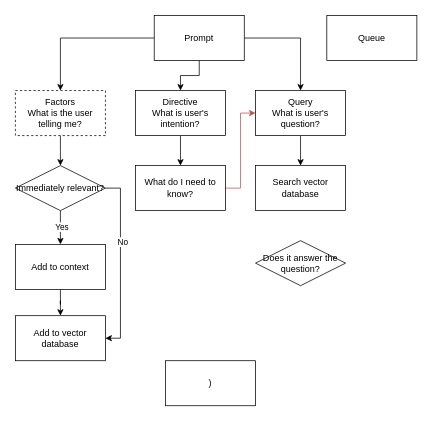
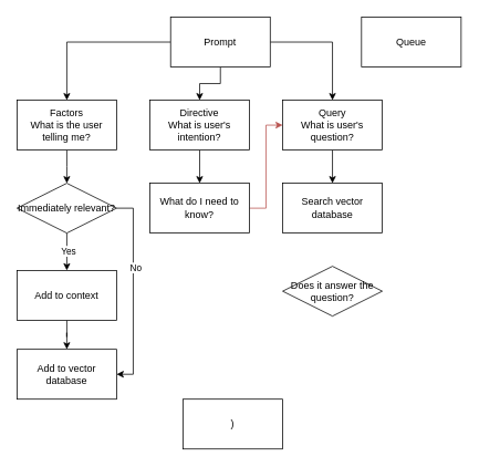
- <mxCell id="13" value="Factors&lt;br&gt;What is the user telling me?" style="rounded=0;whiteSpace=wrap;html=1;dashed=1;" vertex="1" parent="1"><mxGeometry x="20" y="120" width="120" height="60" as="geometry" /></mxCell>
+ <mxCell id="13" value="Factors&lt;br&gt;What is the user telling me?" style="rounded=0;whiteSpace=wrap;html=1;" vertex="1" parent="1"><mxGeometry x="20" y="120" width="120" height="60" as="geometry" /></mxCell>
